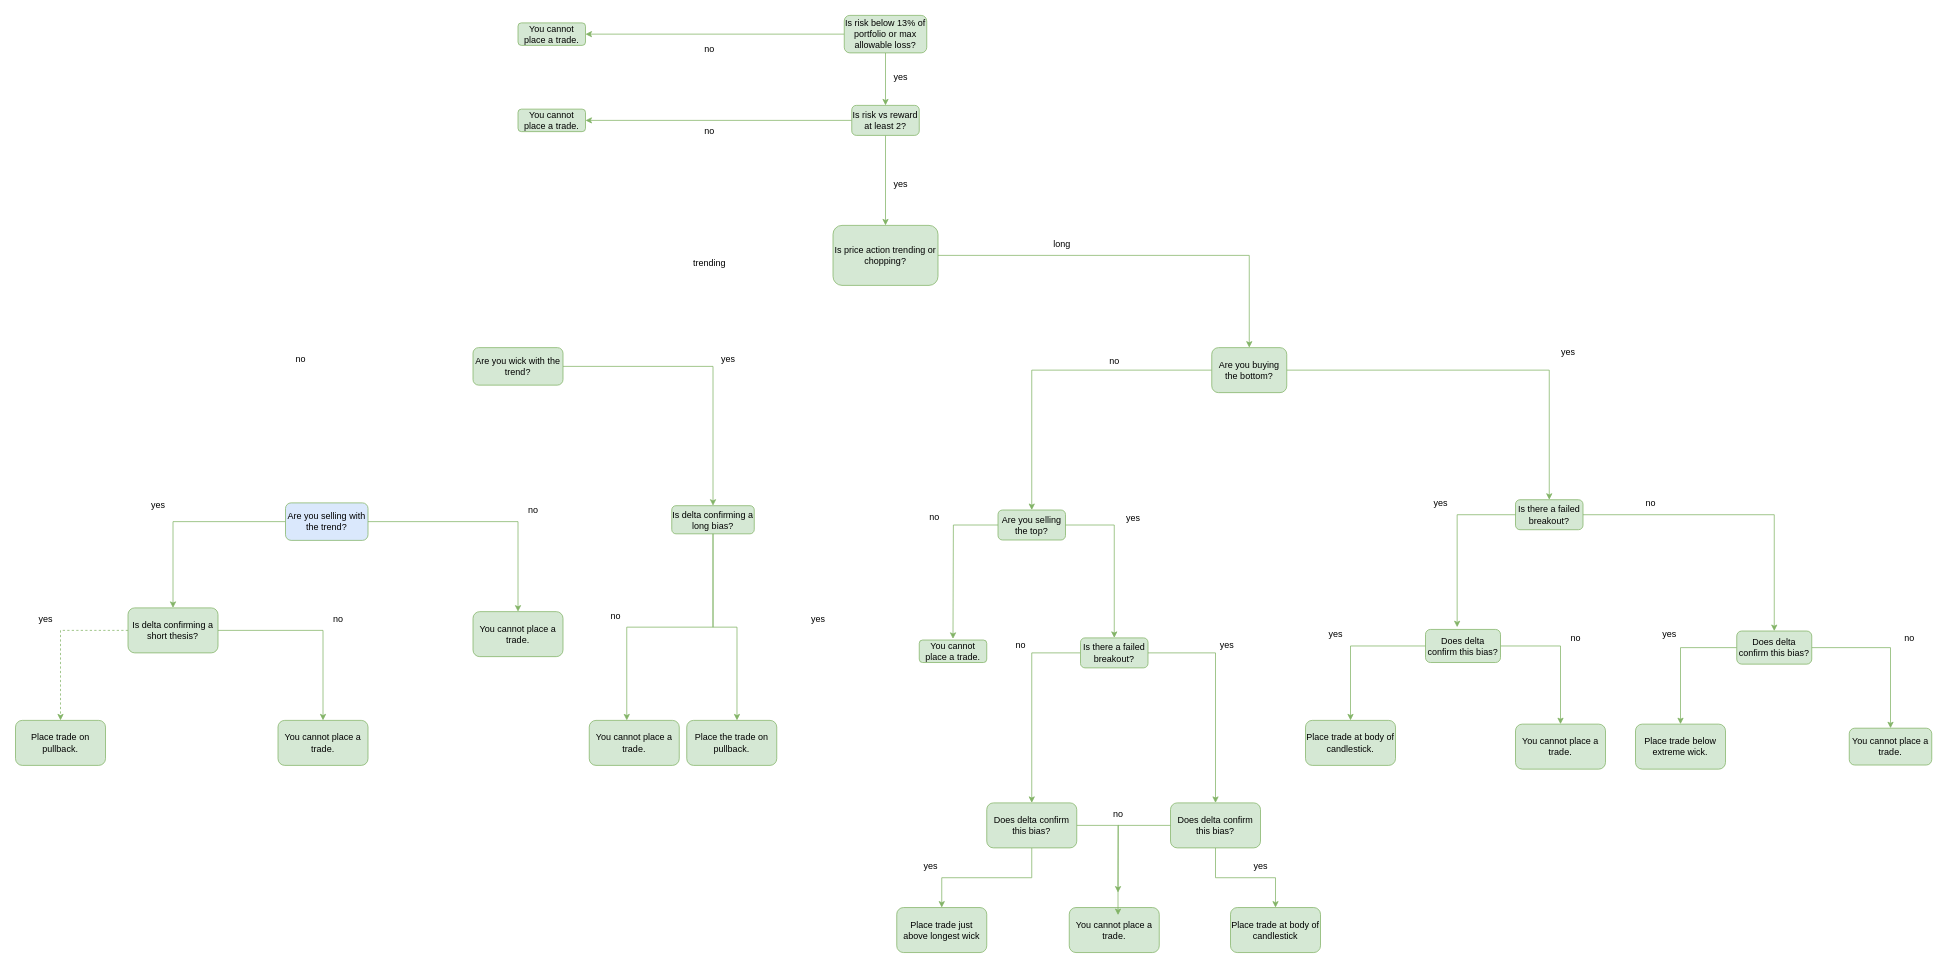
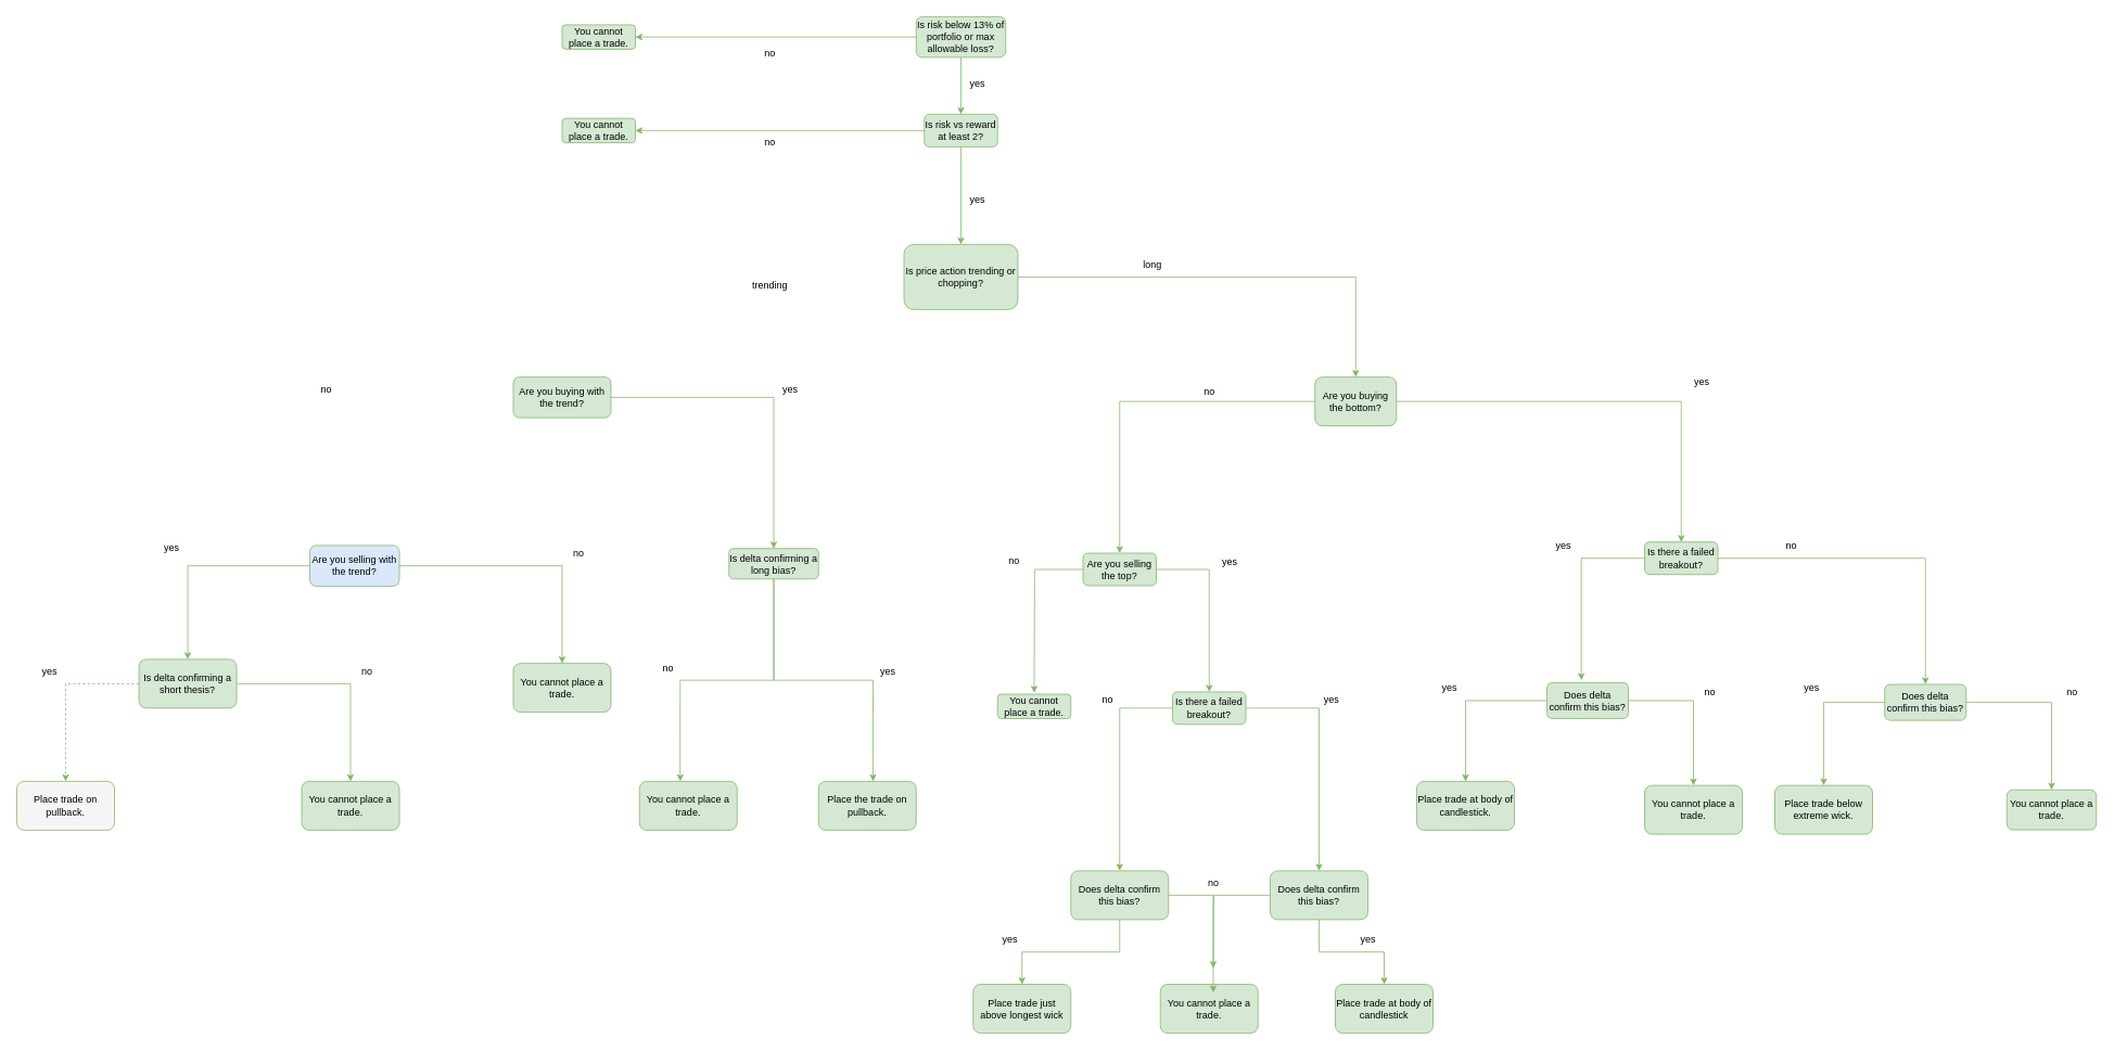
- <mxCell id="5" value="Are you wick with the trend?" style="rounded=1;whiteSpace=wrap;html=1;fillColor=#d5e8d4;strokeColor=#82b366;" parent="1" vertex="1"><mxGeometry x="630" y="463" width="120" height="50" as="geometry" /></mxCell>
+ <mxCell id="5" value="Are you buying with the trend?" style="rounded=1;whiteSpace=wrap;html=1;fillColor=#d5e8d4;strokeColor=#82b366;" parent="1" vertex="1"><mxGeometry x="630" y="463" width="120" height="50" as="geometry" /></mxCell>
- <mxCell id="46" value="Place trade on pullback." style="rounded=1;whiteSpace=wrap;html=1;fillColor=#d5e8d4;strokeColor=#82b366;" parent="1" vertex="1"><mxGeometry x="20" y="960" width="120" height="60" as="geometry" /></mxCell>
+ <mxCell id="46" value="Place trade on pullback." style="rounded=1;whiteSpace=wrap;html=1;fillColor=#f5f5f5;strokeColor=#82b366;" parent="1" vertex="1"><mxGeometry x="20" y="960" width="120" height="60" as="geometry" /></mxCell>
- <mxCell id="49" value="Place the trade on pullback." style="rounded=1;whiteSpace=wrap;html=1;fillColor=#d5e8d4;strokeColor=#82b366;" parent="1" vertex="1"><mxGeometry x="915" y="960" width="120" height="60" as="geometry" /></mxCell>
+ <mxCell id="49" value="Place the trade on pullback." style="rounded=1;whiteSpace=wrap;html=1;fillColor=#d5e8d4;strokeColor=#82b366;" parent="1" vertex="1"><mxGeometry x="1005" y="960" width="120" height="60" as="geometry" /></mxCell>
